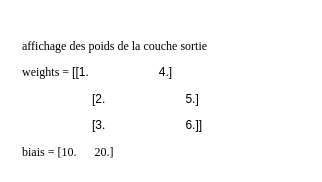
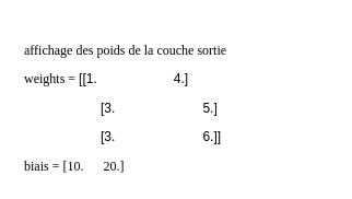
- <mxCell id="2" value="&lt;p class=&quot;MsoNormal&quot;&gt;&lt;span style=&quot;font-size: 9pt ; line-height: 107% ; font-family: &amp;#34;consolas&amp;#34; ; color: black ; background-color: rgb(255 , 255 , 255)&quot;&gt;affichage des poids de la couche sortie&lt;/span&gt;&lt;/p&gt;&lt;p class=&quot;MsoNormal&quot;&gt;&lt;span style=&quot;font-size: 9pt ; line-height: 107% ; font-family: &amp;#34;consolas&amp;#34; ; color: black ; background-color: rgb(255 , 255 , 255)&quot;&gt;weights =&lt;span&gt;&amp;nbsp;&lt;/span&gt;&lt;/span&gt;&lt;span style=&quot;font-size: 9pt ; font-family: &amp;#34;helvetica&amp;#34; ; text-align: center&quot;&gt;[[1.&lt;span style=&quot;white-space: pre&quot;&gt;&#09;&lt;/span&gt;&lt;span style=&quot;white-space: pre&quot;&gt;&#09;&lt;/span&gt;&lt;span style=&quot;white-space: pre&quot;&gt;&#09;&lt;/span&gt;&lt;/span&gt;&lt;span style=&quot;font-size: 9pt ; font-family: &amp;#34;helvetica&amp;#34; ; text-align: center&quot;&gt;&#09;&lt;/span&gt;&lt;span style=&quot;font-size: 9pt ; font-family: &amp;#34;helvetica&amp;#34; ; text-align: center&quot;&gt;&#09;&lt;/span&gt;&lt;span style=&quot;font-size: 9pt ; font-family: &amp;#34;helvetica&amp;#34; ; text-align: center&quot;&gt;4.]&lt;/span&gt;&lt;/p&gt;&lt;p class=&quot;MsoNormal&quot;&gt;&lt;span style=&quot;font-size: 9pt ; font-family: &amp;#34;helvetica&amp;#34; ; text-align: center&quot;&gt;&amp;nbsp;&lt;span style=&quot;white-space: pre&quot;&gt;&#09;&lt;/span&gt;&lt;span style=&quot;white-space: pre&quot;&gt;&#09;&amp;nbsp;&lt;/span&gt;&amp;nbsp; &amp;nbsp; [2.&lt;span style=&quot;white-space: pre&quot;&gt;&#09;&lt;/span&gt;&lt;span style=&quot;white-space: pre&quot;&gt;&#09;&lt;/span&gt;&lt;span style=&quot;white-space: pre&quot;&gt;&#09;&lt;/span&gt;&lt;/span&gt;&lt;span style=&quot;font-size: 9pt ; font-family: &amp;#34;helvetica&amp;#34; ; text-align: center&quot;&gt;&#09;&lt;/span&gt;&lt;span style=&quot;font-size: 9pt ; font-family: &amp;#34;helvetica&amp;#34; ; text-align: center&quot;&gt;&#09;&lt;/span&gt;&lt;span style=&quot;font-size: 9pt ; font-family: &amp;#34;helvetica&amp;#34; ; text-align: center&quot;&gt;5.]&lt;/span&gt;&lt;/p&gt;&lt;p class=&quot;MsoNormal&quot;&gt;&lt;span style=&quot;font-size: 9pt ; line-height: 107% ; font-family: &amp;#34;consolas&amp;#34; ; color: black ; background-color: rgb(255 , 255 , 255)&quot;&gt;&lt;span style=&quot;font-family: &amp;#34;helvetica&amp;#34; ; text-align: center&quot;&gt;&lt;span style=&quot;white-space: pre&quot;&gt;&#09;&lt;/span&gt;&lt;span style=&quot;white-space: pre&quot;&gt;&#09;&lt;/span&gt;&amp;nbsp; &amp;nbsp; &amp;nbsp;[3.&lt;span style=&quot;white-space: pre&quot;&gt;&#09;&lt;/span&gt;&lt;span style=&quot;white-space: pre&quot;&gt;&#09;&lt;/span&gt;&lt;span style=&quot;white-space: pre&quot;&gt;&#09;&lt;/span&gt;&lt;/span&gt;&lt;span style=&quot;font-family: &amp;#34;helvetica&amp;#34; ; text-align: center&quot;&gt;&#09;&lt;/span&gt;&lt;span style=&quot;font-family: &amp;#34;helvetica&amp;#34; ; text-align: center&quot;&gt;&#09;&lt;/span&gt;&lt;span style=&quot;font-family: &amp;#34;helvetica&amp;#34; ; text-align: center&quot;&gt;6.]]&lt;/span&gt;&lt;/span&gt;&lt;/p&gt;&lt;p class=&quot;MsoNormal&quot;&gt;&lt;span style=&quot;background-color: rgb(255 , 255 , 255)&quot;&gt;&lt;span style=&quot;font-size: 9pt ; font-family: &amp;#34;consolas&amp;#34;&quot;&gt;biais =&lt;/span&gt;&lt;span style=&quot;font-size: 9pt ; font-family: &amp;#34;consolas&amp;#34;&quot;&gt;&amp;nbsp;&lt;/span&gt;&lt;/span&gt;&lt;span style=&quot;background-color: rgb(255 , 255 , 255) ; font-family: &amp;#34;consolas&amp;#34; ; font-size: 9pt&quot;&gt;[10.&amp;nbsp;&amp;nbsp;&amp;nbsp;&amp;nbsp;&amp;nbsp; 20.]&lt;/span&gt;&lt;/p&gt;&lt;p class=&quot;MsoNormal&quot;&gt;&lt;span style=&quot;font-size: 9pt ; line-height: 107% ; font-family: &amp;#34;consolas&amp;#34; ; background-color: rgb(229 , 229 , 229) ; font-size: 9pt ; line-height: 107%&quot;&gt;&lt;/span&gt;&lt;/p&gt;" style="text;whiteSpace=wrap;html=1;" vertex="1" parent="1"><mxGeometry x="20" y="20" width="280" height="140" as="geometry" /></mxCell>
+ <mxCell id="2" value="&lt;p class=&quot;MsoNormal&quot;&gt;&lt;span style=&quot;font-size: 9pt ; line-height: 107% ; font-family: &amp;#34;consolas&amp;#34; ; color: black ; background-color: rgb(255 , 255 , 255)&quot;&gt;affichage des poids de la couche sortie&lt;/span&gt;&lt;/p&gt;&lt;p class=&quot;MsoNormal&quot;&gt;&lt;span style=&quot;font-size: 9pt ; line-height: 107% ; font-family: &amp;#34;consolas&amp;#34; ; color: black ; background-color: rgb(255 , 255 , 255)&quot;&gt;weights =&lt;span&gt;&amp;nbsp;&lt;/span&gt;&lt;/span&gt;&lt;span style=&quot;font-size: 9pt ; font-family: &amp;#34;helvetica&amp;#34; ; text-align: center&quot;&gt;[[1.&lt;span style=&quot;white-space: pre&quot;&gt;&#09;&lt;/span&gt;&lt;span style=&quot;white-space: pre&quot;&gt;&#09;&lt;/span&gt;&lt;span style=&quot;white-space: pre&quot;&gt;&#09;&lt;/span&gt;&lt;/span&gt;&lt;span style=&quot;font-size: 9pt ; font-family: &amp;#34;helvetica&amp;#34; ; text-align: center&quot;&gt;&#09;&lt;/span&gt;&lt;span style=&quot;font-size: 9pt ; font-family: &amp;#34;helvetica&amp;#34; ; text-align: center&quot;&gt;&#09;&lt;/span&gt;&lt;span style=&quot;font-size: 9pt ; font-family: &amp;#34;helvetica&amp;#34; ; text-align: center&quot;&gt;4.]&lt;/span&gt;&lt;/p&gt;&lt;p class=&quot;MsoNormal&quot;&gt;&lt;span style=&quot;font-size: 9pt ; font-family: &amp;#34;helvetica&amp;#34; ; text-align: center&quot;&gt;&amp;nbsp;&lt;span style=&quot;white-space: pre&quot;&gt;&#09;&lt;/span&gt;&lt;span style=&quot;white-space: pre&quot;&gt;&#09;&amp;nbsp;&lt;/span&gt;&amp;nbsp; &amp;nbsp; [3.&lt;span style=&quot;white-space: pre&quot;&gt;&#09;&lt;/span&gt;&lt;span style=&quot;white-space: pre&quot;&gt;&#09;&lt;/span&gt;&lt;span style=&quot;white-space: pre&quot;&gt;&#09;&lt;/span&gt;&lt;/span&gt;&lt;span style=&quot;font-size: 9pt ; font-family: &amp;#34;helvetica&amp;#34; ; text-align: center&quot;&gt;&#09;&lt;/span&gt;&lt;span style=&quot;font-size: 9pt ; font-family: &amp;#34;helvetica&amp;#34; ; text-align: center&quot;&gt;&#09;&lt;/span&gt;&lt;span style=&quot;font-size: 9pt ; font-family: &amp;#34;helvetica&amp;#34; ; text-align: center&quot;&gt;5.]&lt;/span&gt;&lt;/p&gt;&lt;p class=&quot;MsoNormal&quot;&gt;&lt;span style=&quot;font-size: 9pt ; line-height: 107% ; font-family: &amp;#34;consolas&amp;#34; ; color: black ; background-color: rgb(255 , 255 , 255)&quot;&gt;&lt;span style=&quot;font-family: &amp;#34;helvetica&amp;#34; ; text-align: center&quot;&gt;&lt;span style=&quot;white-space: pre&quot;&gt;&#09;&lt;/span&gt;&lt;span style=&quot;white-space: pre&quot;&gt;&#09;&lt;/span&gt;&amp;nbsp; &amp;nbsp; &amp;nbsp;[3.&lt;span style=&quot;white-space: pre&quot;&gt;&#09;&lt;/span&gt;&lt;span style=&quot;white-space: pre&quot;&gt;&#09;&lt;/span&gt;&lt;span style=&quot;white-space: pre&quot;&gt;&#09;&lt;/span&gt;&lt;/span&gt;&lt;span style=&quot;font-family: &amp;#34;helvetica&amp;#34; ; text-align: center&quot;&gt;&#09;&lt;/span&gt;&lt;span style=&quot;font-family: &amp;#34;helvetica&amp;#34; ; text-align: center&quot;&gt;&#09;&lt;/span&gt;&lt;span style=&quot;font-family: &amp;#34;helvetica&amp;#34; ; text-align: center&quot;&gt;6.]]&lt;/span&gt;&lt;/span&gt;&lt;/p&gt;&lt;p class=&quot;MsoNormal&quot;&gt;&lt;span style=&quot;background-color: rgb(255 , 255 , 255)&quot;&gt;&lt;span style=&quot;font-size: 9pt ; font-family: &amp;#34;consolas&amp;#34;&quot;&gt;biais =&lt;/span&gt;&lt;span style=&quot;font-size: 9pt ; font-family: &amp;#34;consolas&amp;#34;&quot;&gt;&amp;nbsp;&lt;/span&gt;&lt;/span&gt;&lt;span style=&quot;background-color: rgb(255 , 255 , 255) ; font-family: &amp;#34;consolas&amp;#34; ; font-size: 9pt&quot;&gt;[10.&amp;nbsp;&amp;nbsp;&amp;nbsp;&amp;nbsp;&amp;nbsp; 20.]&lt;/span&gt;&lt;/p&gt;&lt;p class=&quot;MsoNormal&quot;&gt;&lt;span style=&quot;font-size: 9pt ; line-height: 107% ; font-family: &amp;#34;consolas&amp;#34; ; background-color: rgb(229 , 229 , 229) ; font-size: 9pt ; line-height: 107%&quot;&gt;&lt;/span&gt;&lt;/p&gt;" style="text;whiteSpace=wrap;html=1;" vertex="1" parent="1"><mxGeometry x="20" y="20" width="280" height="140" as="geometry" /></mxCell>
